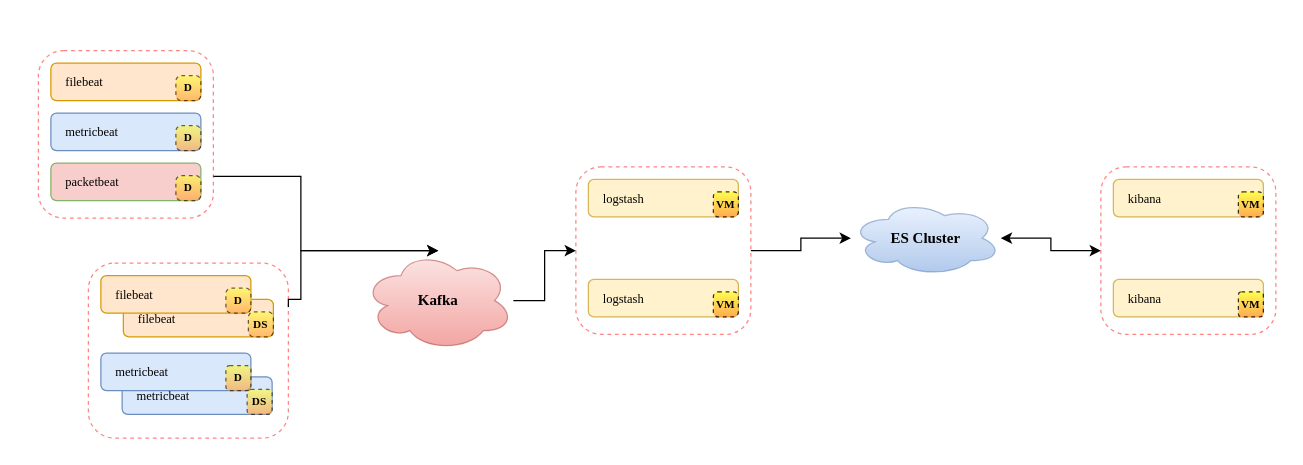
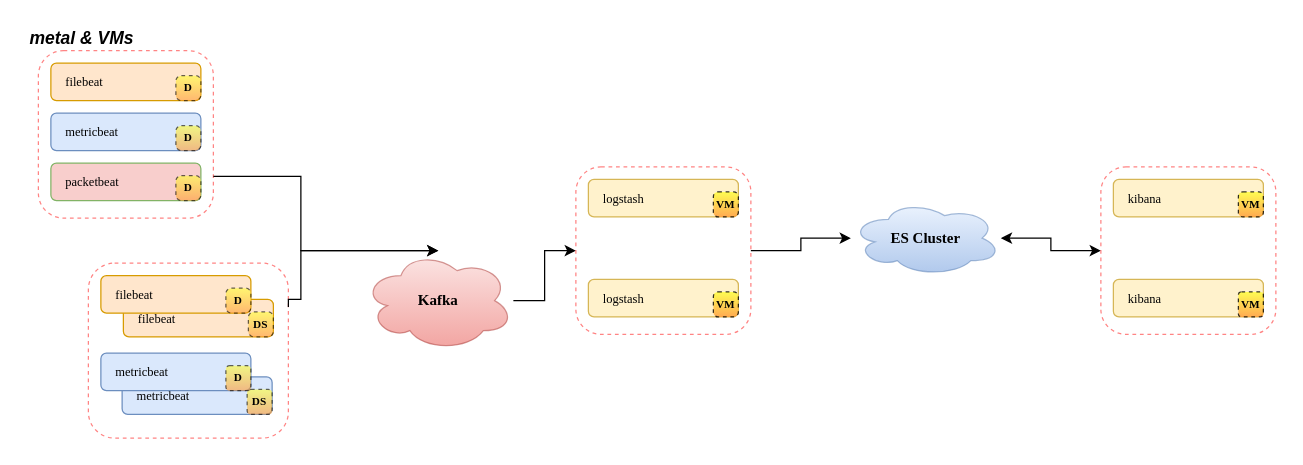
+ <mxCell id="46" value="&lt;b&gt;&lt;i&gt;&lt;font style=&quot;font-size: 14px&quot;&gt;metal &amp;amp; VMs&lt;/font&gt;&lt;/i&gt;&lt;/b&gt;" style="text;html=1;strokeColor=none;fillColor=none;align=center;verticalAlign=middle;whiteSpace=wrap;rounded=0;" parent="1" vertex="1"><mxGeometry x="20" y="20" width="90" height="20" as="geometry" /></mxCell>
